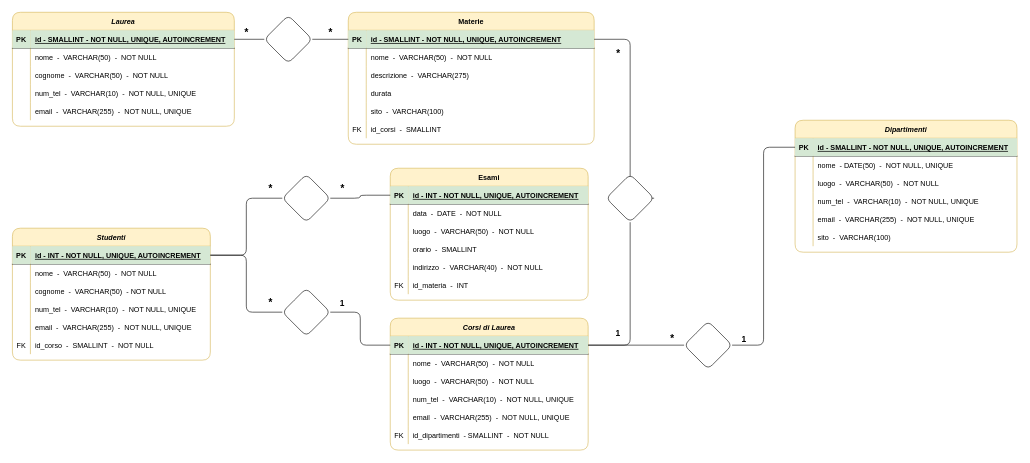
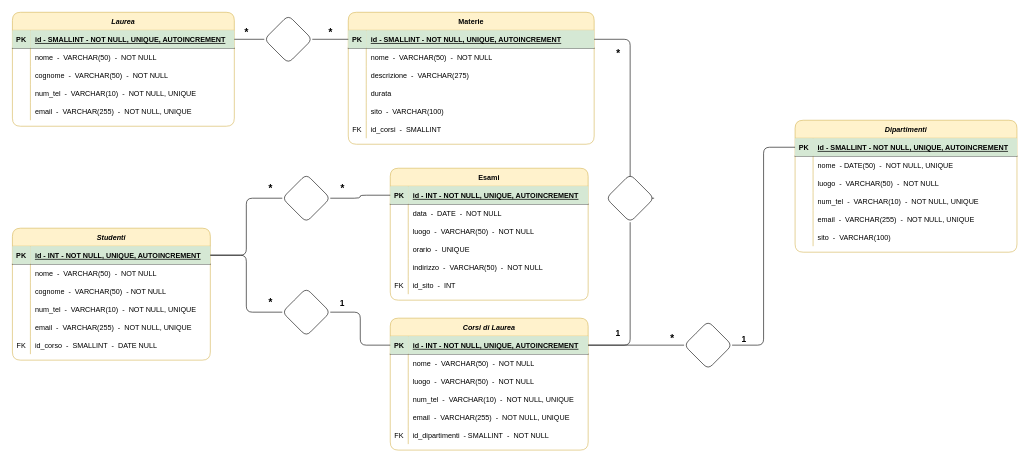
- <mxCell id="87" value="orario  -  SMALLINT" style="shape=partialRectangle;connectable=0;fillColor=none;top=0;left=0;bottom=0;right=0;align=left;spacingLeft=6;overflow=hidden;labelBackgroundColor=none;rounded=1;" parent="85" vertex="1"><mxGeometry x="30" width="300" height="30" as="geometry"><mxRectangle width="300" height="30" as="alternateBounds" /></mxGeometry></mxCell>
+ <mxCell id="87" value="orario  -  UNIQUE" style="shape=partialRectangle;connectable=0;fillColor=none;top=0;left=0;bottom=0;right=0;align=left;spacingLeft=6;overflow=hidden;labelBackgroundColor=none;rounded=1;" parent="85" vertex="1"><mxGeometry x="30" width="300" height="30" as="geometry"><mxRectangle width="300" height="30" as="alternateBounds" /></mxGeometry></mxCell>
- <mxCell id="90" value="indirizzo  -  VARCHAR(40)  -  NOT NULL" style="shape=partialRectangle;connectable=0;fillColor=none;top=0;left=0;bottom=0;right=0;align=left;spacingLeft=6;overflow=hidden;labelBackgroundColor=none;rounded=1;" parent="88" vertex="1"><mxGeometry x="30" width="300" height="30" as="geometry"><mxRectangle width="300" height="30" as="alternateBounds" /></mxGeometry></mxCell>
+ <mxCell id="90" value="indirizzo  -  VARCHAR(50)  -  NOT NULL" style="shape=partialRectangle;connectable=0;fillColor=none;top=0;left=0;bottom=0;right=0;align=left;spacingLeft=6;overflow=hidden;labelBackgroundColor=none;rounded=1;" parent="88" vertex="1"><mxGeometry x="30" width="300" height="30" as="geometry"><mxRectangle width="300" height="30" as="alternateBounds" /></mxGeometry></mxCell>
- <mxCell id="93" value="id_materia  -  INT" style="shape=partialRectangle;connectable=0;fillColor=none;top=0;left=0;bottom=0;right=0;align=left;spacingLeft=6;overflow=hidden;labelBackgroundColor=none;rounded=1;" vertex="1" parent="91"><mxGeometry x="30" width="300" height="30" as="geometry"><mxRectangle width="300" height="30" as="alternateBounds" /></mxGeometry></mxCell>
+ <mxCell id="93" value="id_sito  -  INT" style="shape=partialRectangle;connectable=0;fillColor=none;top=0;left=0;bottom=0;right=0;align=left;spacingLeft=6;overflow=hidden;labelBackgroundColor=none;rounded=1;" vertex="1" parent="91"><mxGeometry x="30" width="300" height="30" as="geometry"><mxRectangle width="300" height="30" as="alternateBounds" /></mxGeometry></mxCell>
- <mxCell id="74" value="id_corso  -  SMALLINT  -  NOT NULL" style="shape=partialRectangle;connectable=0;fillColor=none;top=0;left=0;bottom=0;right=0;align=left;spacingLeft=6;overflow=hidden;labelBackgroundColor=none;rounded=1;" vertex="1" parent="72"><mxGeometry x="30" width="300" height="30" as="geometry"><mxRectangle width="300" height="30" as="alternateBounds" /></mxGeometry></mxCell>
+ <mxCell id="74" value="id_corso  -  SMALLINT  -  DATE NULL" style="shape=partialRectangle;connectable=0;fillColor=none;top=0;left=0;bottom=0;right=0;align=left;spacingLeft=6;overflow=hidden;labelBackgroundColor=none;rounded=1;" vertex="1" parent="72"><mxGeometry x="30" width="300" height="30" as="geometry"><mxRectangle width="300" height="30" as="alternateBounds" /></mxGeometry></mxCell>
